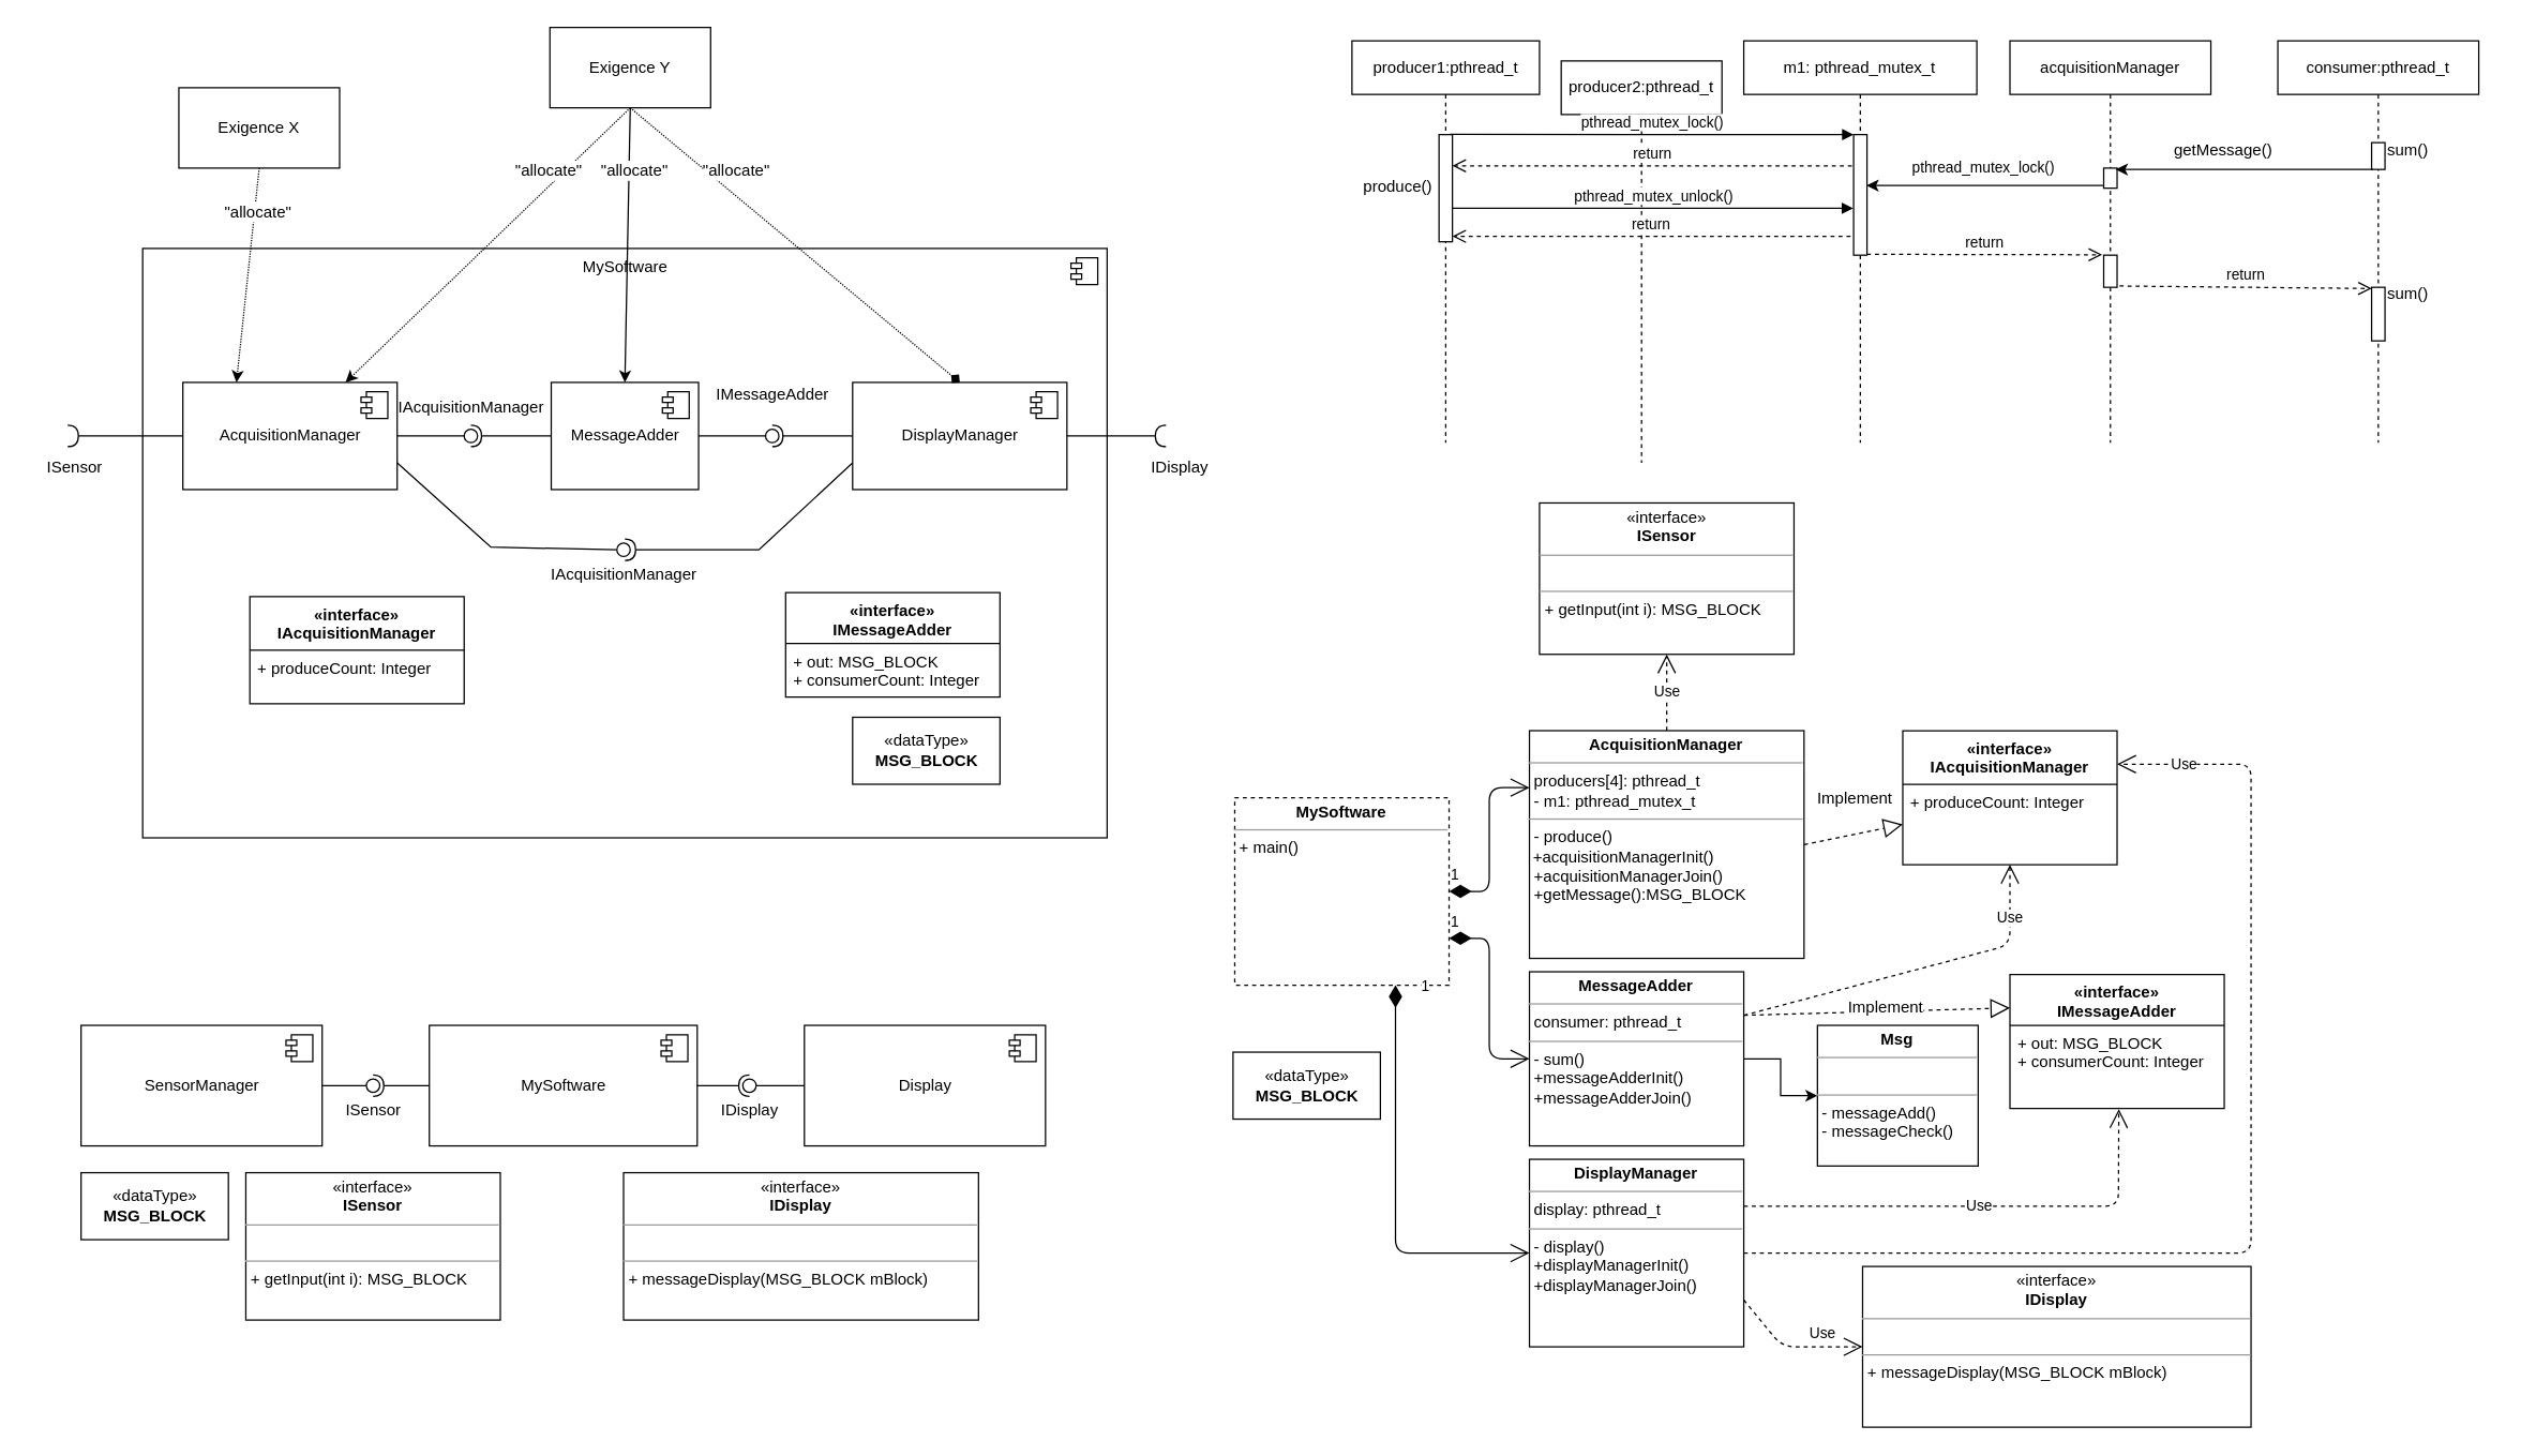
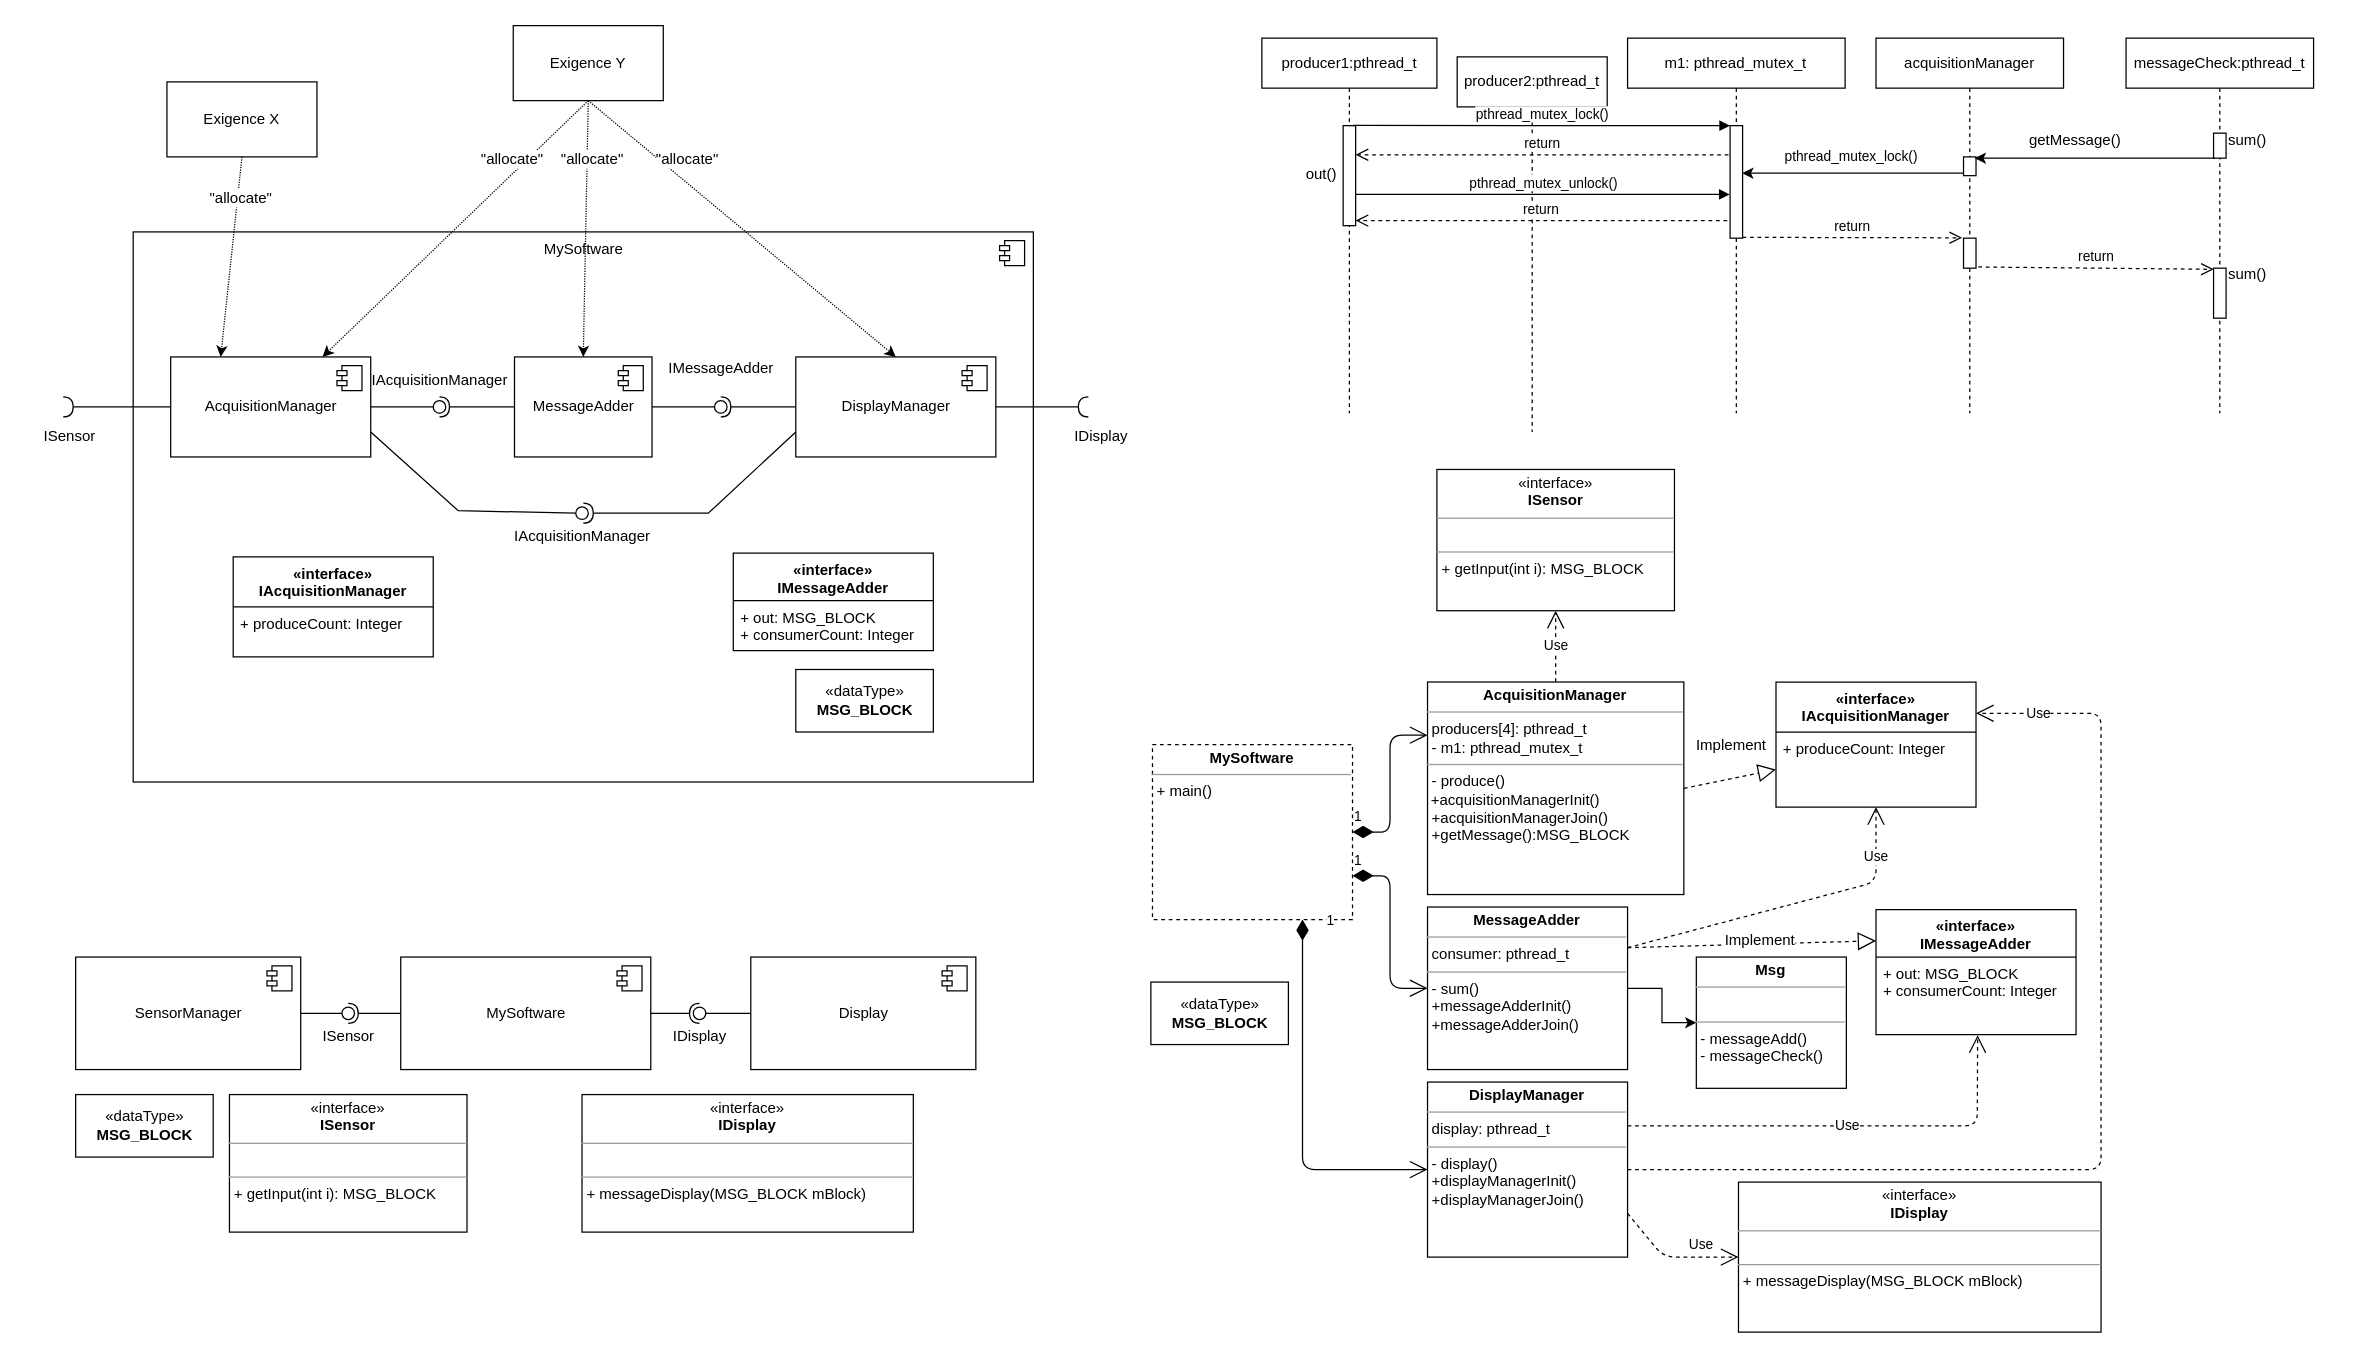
- <mxCell id="80" value="consumer:pthread_t" style="shape=umlLifeline;perimeter=lifelinePerimeter;whiteSpace=wrap;html=1;container=1;collapsible=0;recursiveResize=0;outlineConnect=0;" parent="1" vertex="1"><mxGeometry x="1700" y="30" width="150" height="300" as="geometry" /></mxCell>
+ <mxCell id="80" value="messageCheck:pthread_t" style="shape=umlLifeline;perimeter=lifelinePerimeter;whiteSpace=wrap;html=1;container=1;collapsible=0;recursiveResize=0;outlineConnect=0;" parent="1" vertex="1"><mxGeometry x="1700" y="30" width="150" height="300" as="geometry" /></mxCell>
- <mxCell id="87" value="produce()" style="text;html=1;align=right;" parent="1" vertex="1"><mxGeometry x="990" y="125" width="80" height="30" as="geometry" /></mxCell>
+ <mxCell id="87" value="out()" style="text;html=1;align=right;" parent="1" vertex="1"><mxGeometry x="990" y="125" width="80" height="30" as="geometry" /></mxCell>
- <mxCell id="88" value="" style="endArrow=classic;html=1;exitX=0.5;exitY=1;exitDx=0;exitDy=0;dashed=0;dashPattern=1 1;entryX=0.5;entryY=0;entryDx=0;entryDy=0;" parent="1" source="74" target="31" edge="1"><mxGeometry width="50" height="50" relative="1" as="geometry"><mxPoint x="240" y="145" as="sourcePoint" /><mxPoint x="228.947" y="295" as="targetPoint" /></mxGeometry></mxCell>
+ <mxCell id="88" value="" style="endArrow=classic;html=1;exitX=0.5;exitY=1;exitDx=0;exitDy=0;dashed=1;dashPattern=1 1;entryX=0.5;entryY=0;entryDx=0;entryDy=0;" parent="1" source="74" target="31" edge="1"><mxGeometry width="50" height="50" relative="1" as="geometry"><mxPoint x="240" y="145" as="sourcePoint" /><mxPoint x="228.947" y="295" as="targetPoint" /></mxGeometry></mxCell>
- <mxCell id="90" value="" style="endArrow=diamond;html=1;dashed=1;dashPattern=1 1;entryX=0.5;entryY=0;entryDx=0;entryDy=0;exitX=0.5;exitY=1;exitDx=0;exitDy=0;" parent="1" source="74" target="33" edge="1"><mxGeometry width="50" height="50" relative="1" as="geometry"><mxPoint x="230" y="135" as="sourcePoint" /><mxPoint x="476" y="295" as="targetPoint" /></mxGeometry></mxCell>
+ <mxCell id="90" value="" style="endArrow=classic;html=1;dashed=1;dashPattern=1 1;entryX=0.5;entryY=0;entryDx=0;entryDy=0;exitX=0.5;exitY=1;exitDx=0;exitDy=0;" parent="1" source="74" target="33" edge="1"><mxGeometry width="50" height="50" relative="1" as="geometry"><mxPoint x="230" y="135" as="sourcePoint" /><mxPoint x="476" y="295" as="targetPoint" /></mxGeometry></mxCell>
